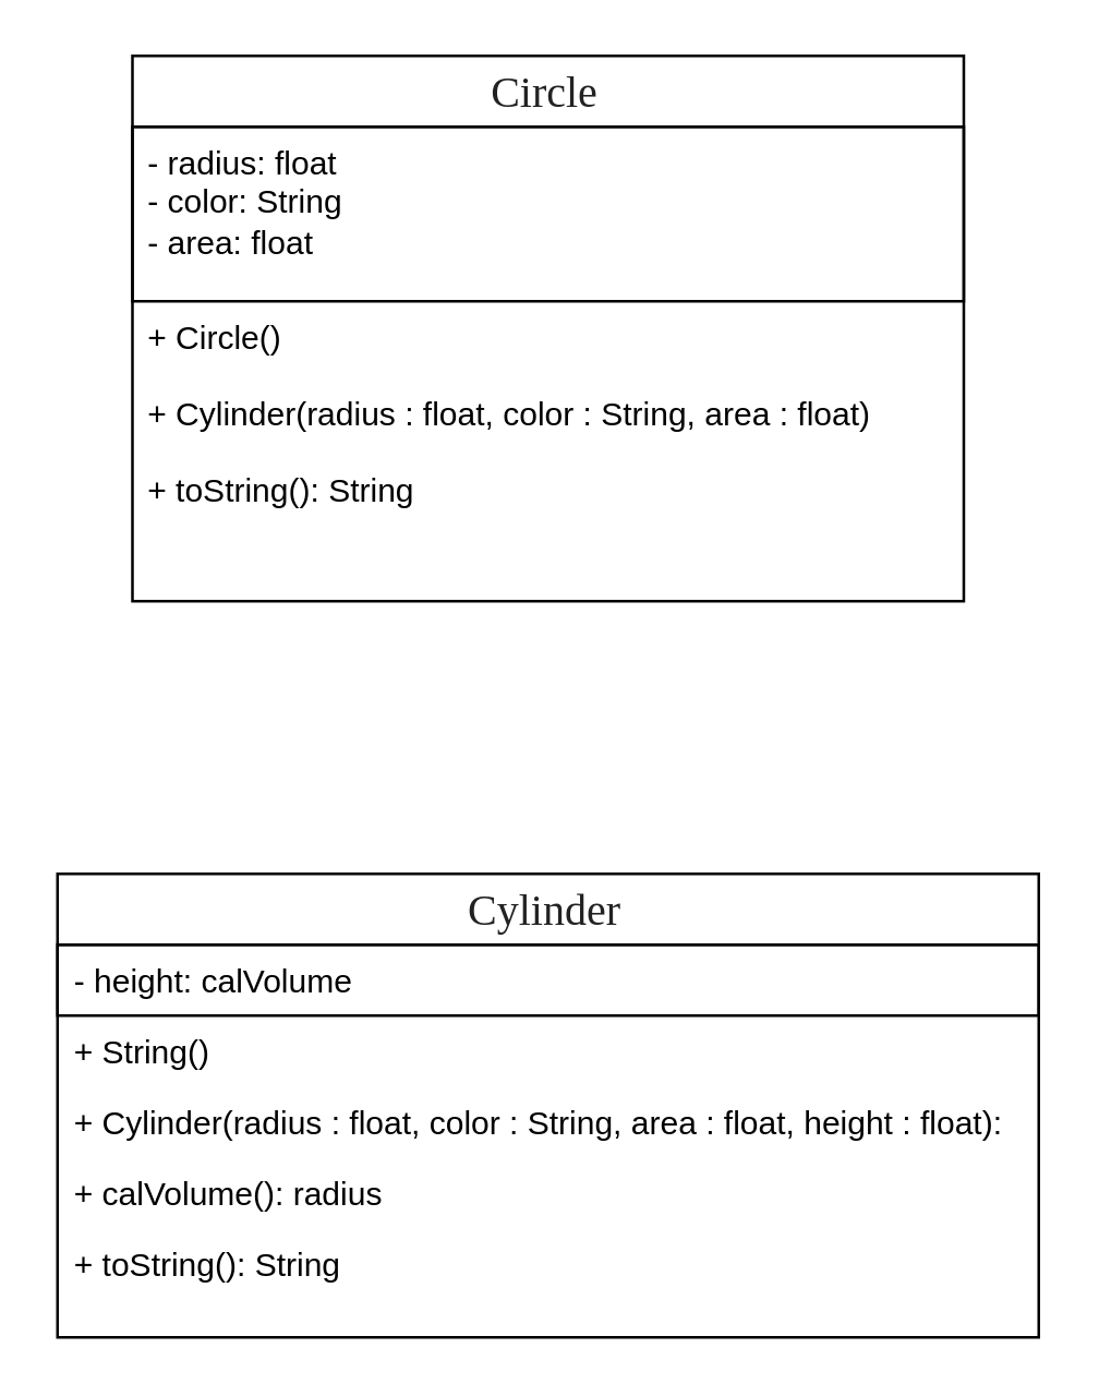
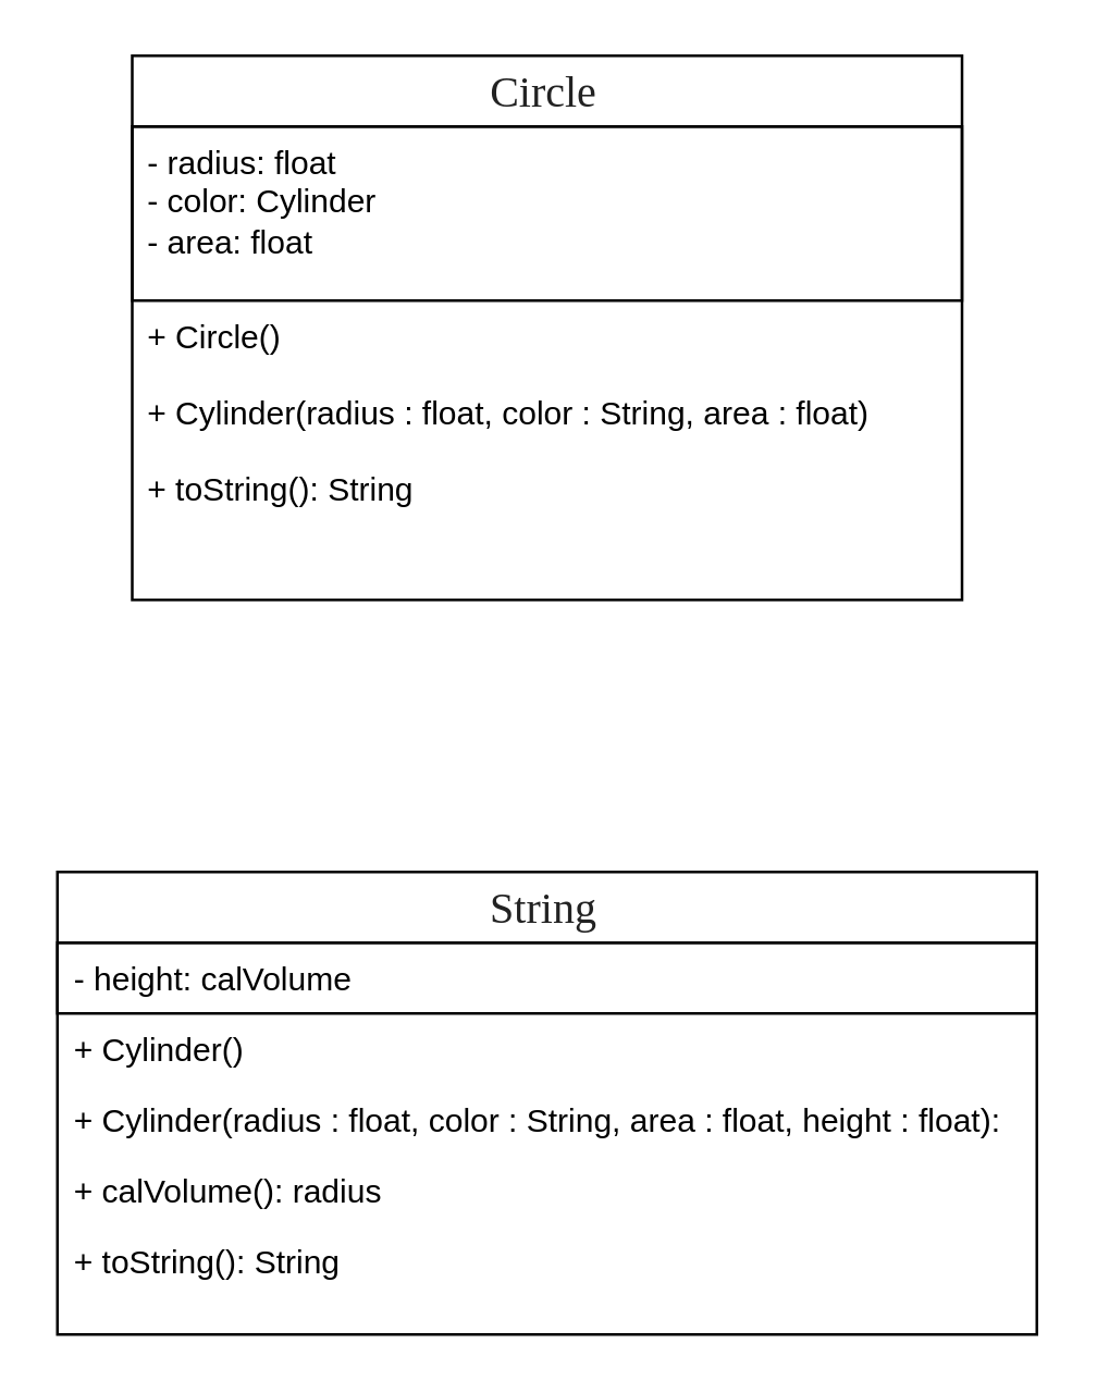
- <mxCell id="9" value="- radius: float&lt;div&gt;- color: String&lt;/div&gt;&lt;div&gt;- area: float&lt;br&gt;&lt;/div&gt;" style="text;html=1;strokeColor=#000000;fillColor=none;align=left;verticalAlign=top;spacingLeft=4;spacingRight=4;whiteSpace=wrap;overflow=hidden;rotatable=0;points=[[0,0.5],[1,0.5]];portConstraint=eastwest;" parent="8" vertex="1"><mxGeometry y="26" width="305" height="64" as="geometry" /></mxCell>
+ <mxCell id="9" value="- radius: float&lt;div&gt;- color: Cylinder&lt;/div&gt;&lt;div&gt;- area: float&lt;br&gt;&lt;/div&gt;" style="text;html=1;strokeColor=#000000;fillColor=none;align=left;verticalAlign=top;spacingLeft=4;spacingRight=4;whiteSpace=wrap;overflow=hidden;rotatable=0;points=[[0,0.5],[1,0.5]];portConstraint=eastwest;" parent="8" vertex="1"><mxGeometry y="26" width="305" height="64" as="geometry" /></mxCell>
- <mxCell id="2" value="&lt;span style=&quot;color: rgb(34, 34, 34); font-family: &amp;quot;Roboto Flex&amp;quot;; font-size: 16px; text-align: left; text-wrap: wrap; background-color: rgb(255, 255, 255);&quot;&gt;Cylinder&amp;nbsp;&lt;/span&gt;" style="swimlane;html=1;fontStyle=0;childLayout=stackLayout;horizontal=1;startSize=26;fillColor=none;horizontalStack=0;resizeParent=1;resizeLast=0;collapsible=1;marginBottom=0;swimlaneFillColor=#ffffff;rounded=0;shadow=0;comic=0;labelBackgroundColor=none;strokeWidth=1;fontFamily=Verdana;fontSize=10;align=center;" parent="1" vertex="1"><mxGeometry x="20.5" y="320" width="360" height="170" as="geometry" /></mxCell>
+ <mxCell id="2" value="&lt;span style=&quot;color: rgb(34, 34, 34); font-family: &amp;quot;Roboto Flex&amp;quot;; font-size: 16px; text-align: left; text-wrap: wrap; background-color: rgb(255, 255, 255);&quot;&gt;String&amp;nbsp;&lt;/span&gt;" style="swimlane;html=1;fontStyle=0;childLayout=stackLayout;horizontal=1;startSize=26;fillColor=none;horizontalStack=0;resizeParent=1;resizeLast=0;collapsible=1;marginBottom=0;swimlaneFillColor=#ffffff;rounded=0;shadow=0;comic=0;labelBackgroundColor=none;strokeWidth=1;fontFamily=Verdana;fontSize=10;align=center;" parent="1" vertex="1"><mxGeometry x="20.5" y="320" width="360" height="170" as="geometry" /></mxCell>
- <mxCell id="4" value="+ String()" style="text;html=1;strokeColor=none;fillColor=none;align=left;verticalAlign=top;spacingLeft=4;spacingRight=4;whiteSpace=wrap;overflow=hidden;rotatable=0;points=[[0,0.5],[1,0.5]];portConstraint=eastwest;" parent="2" vertex="1"><mxGeometry y="52" width="360" height="26" as="geometry" /></mxCell>
+ <mxCell id="4" value="+ Cylinder()" style="text;html=1;strokeColor=none;fillColor=none;align=left;verticalAlign=top;spacingLeft=4;spacingRight=4;whiteSpace=wrap;overflow=hidden;rotatable=0;points=[[0,0.5],[1,0.5]];portConstraint=eastwest;" parent="2" vertex="1"><mxGeometry y="52" width="360" height="26" as="geometry" /></mxCell>
